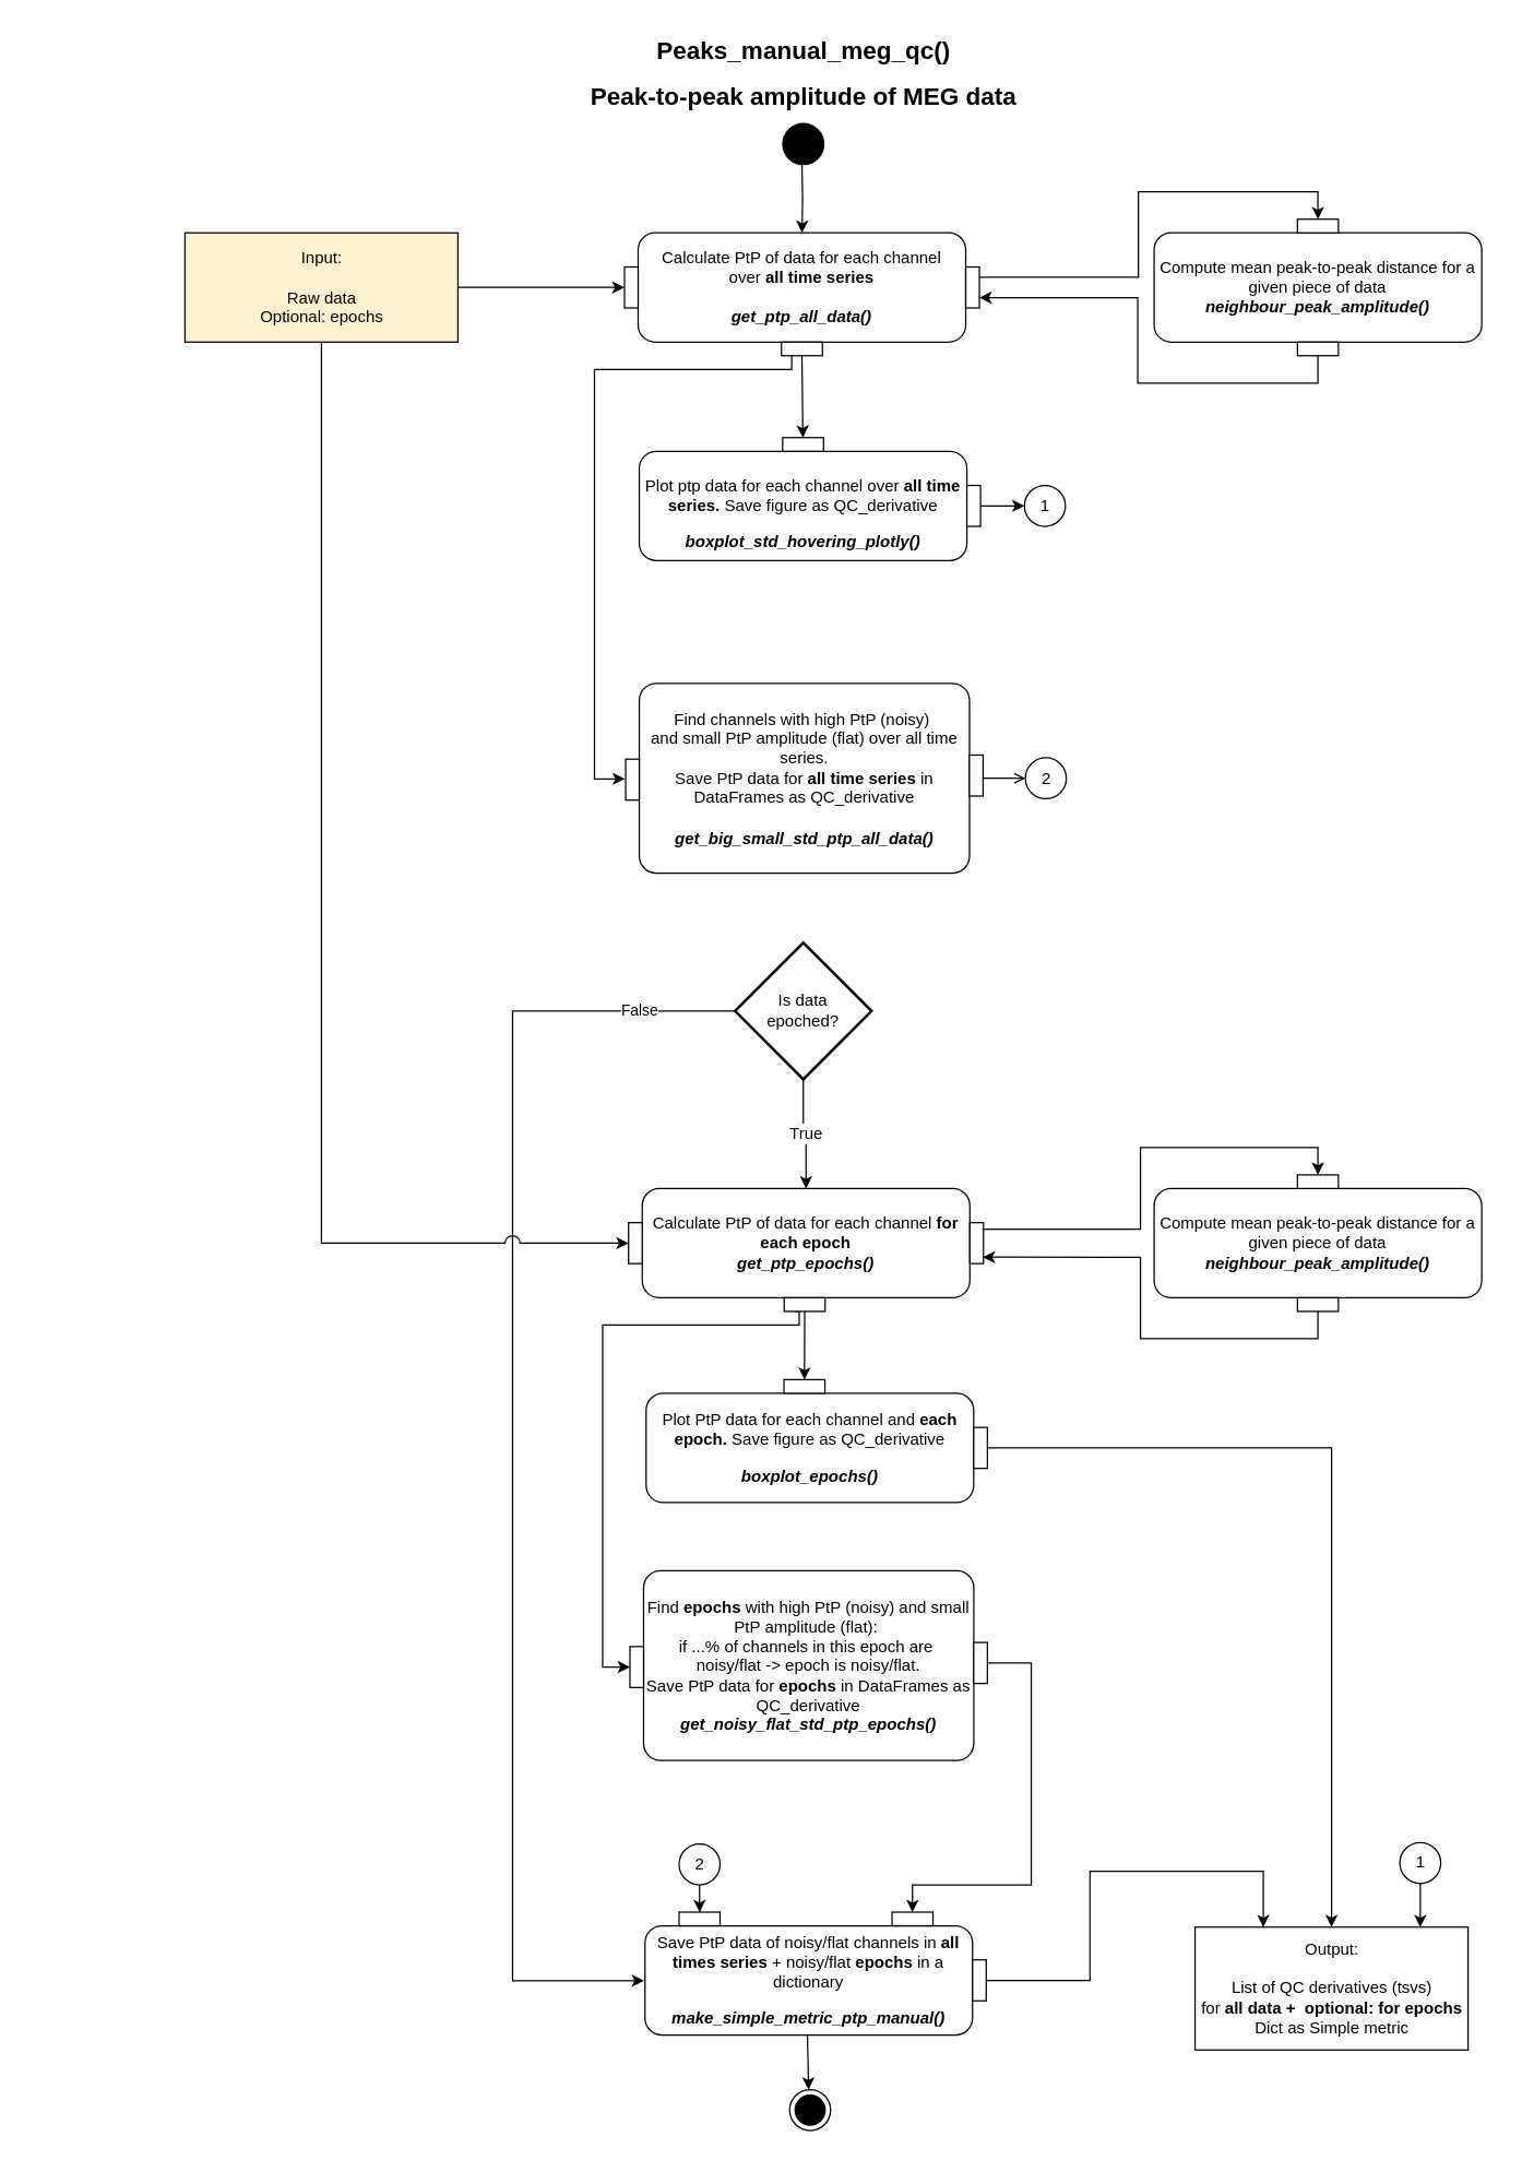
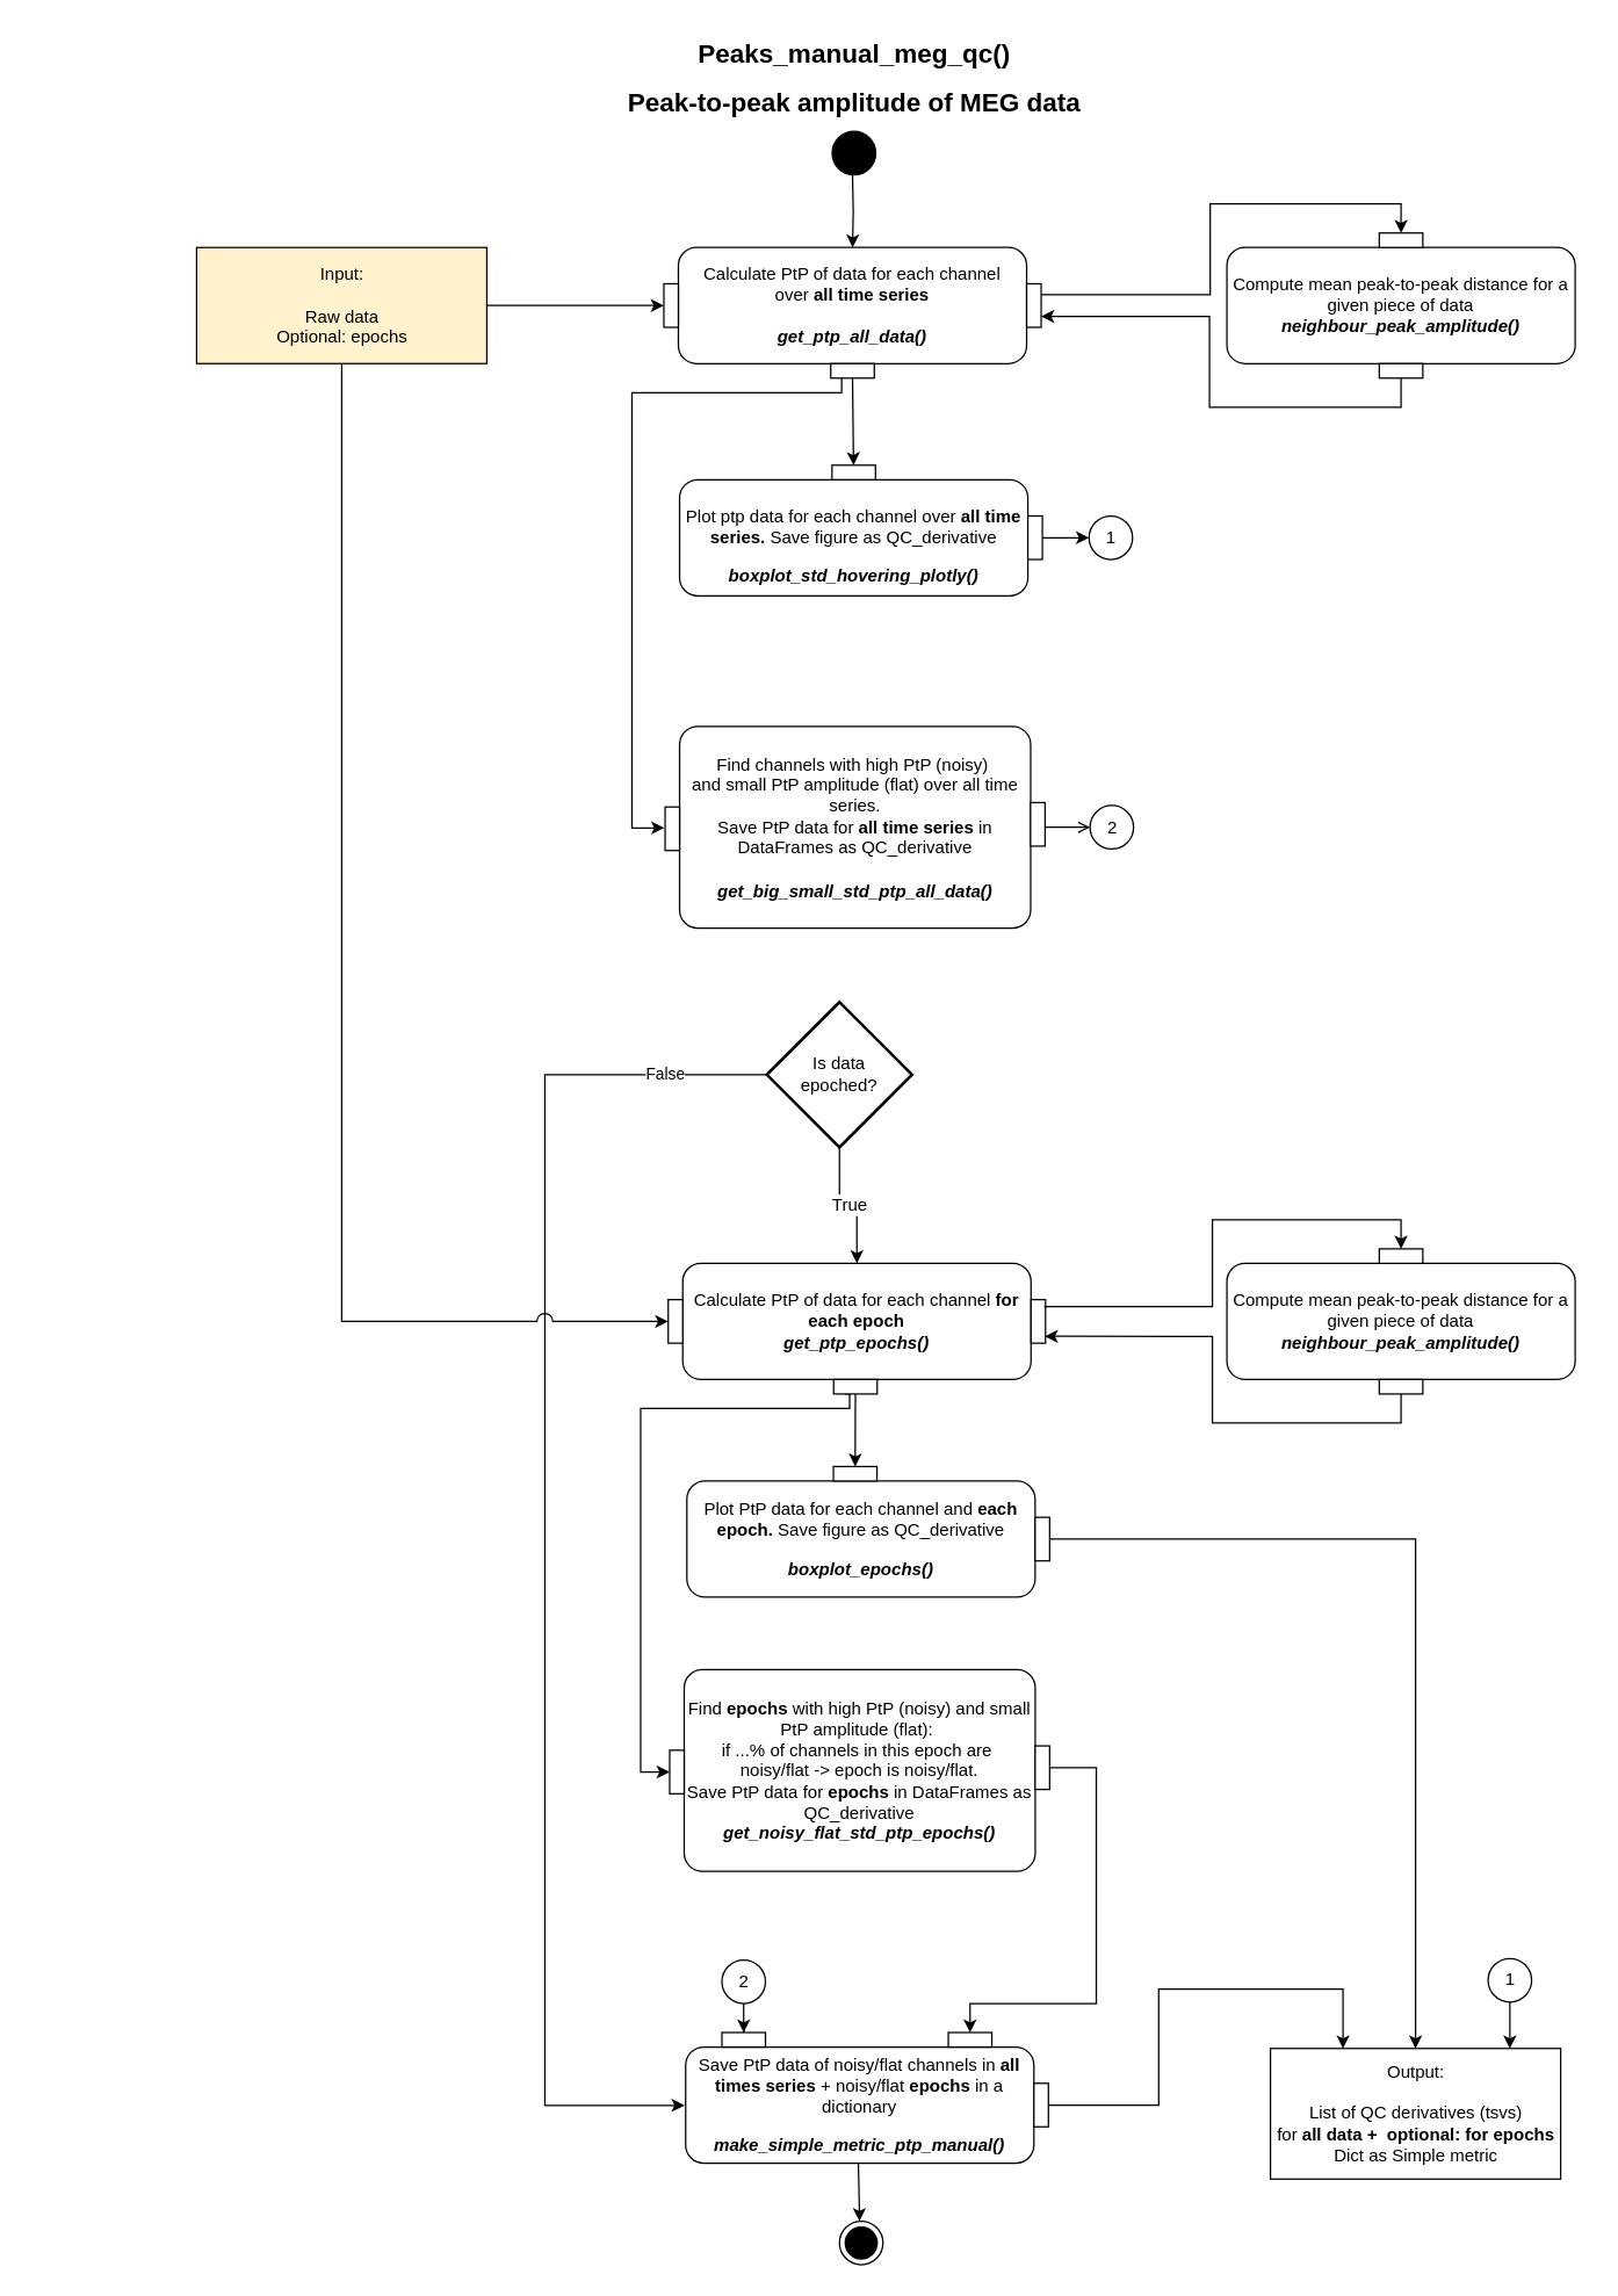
- <mxCell id="7" value="Is data&lt;br&gt;epoched?" style="strokeWidth=2;html=1;shape=mxgraph.flowchart.decision;whiteSpace=wrap;fontFamily=Helvetica;" parent="1" vertex="1"><mxGeometry x="538" y="690" width="100" height="100" as="geometry" /></mxCell>
+ <mxCell id="7" value="Is data&lt;br&gt;epoched?" style="strokeWidth=2;html=1;shape=mxgraph.flowchart.decision;whiteSpace=wrap;fontFamily=Helvetica;" parent="1" vertex="1"><mxGeometry x="528" y="690" width="100" height="100" as="geometry" /></mxCell>
